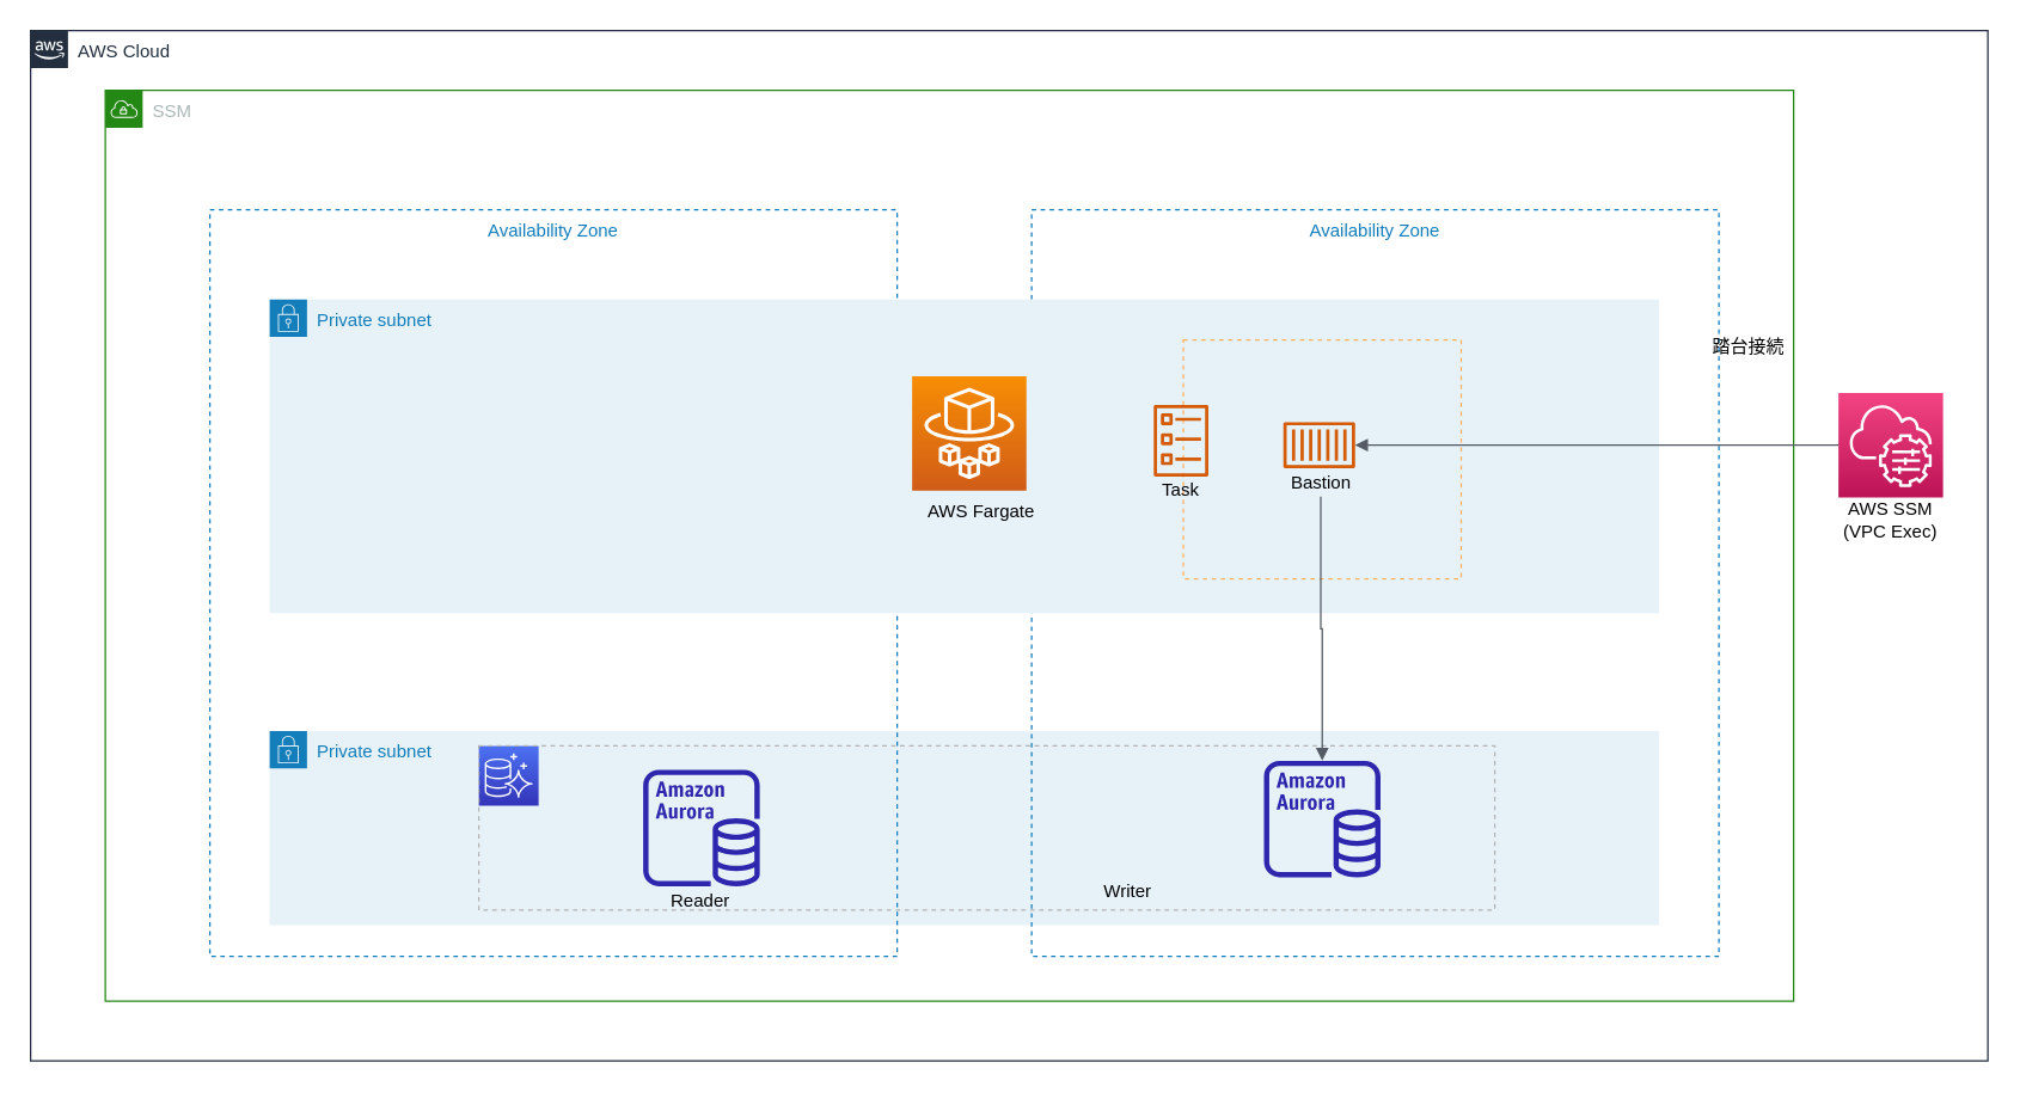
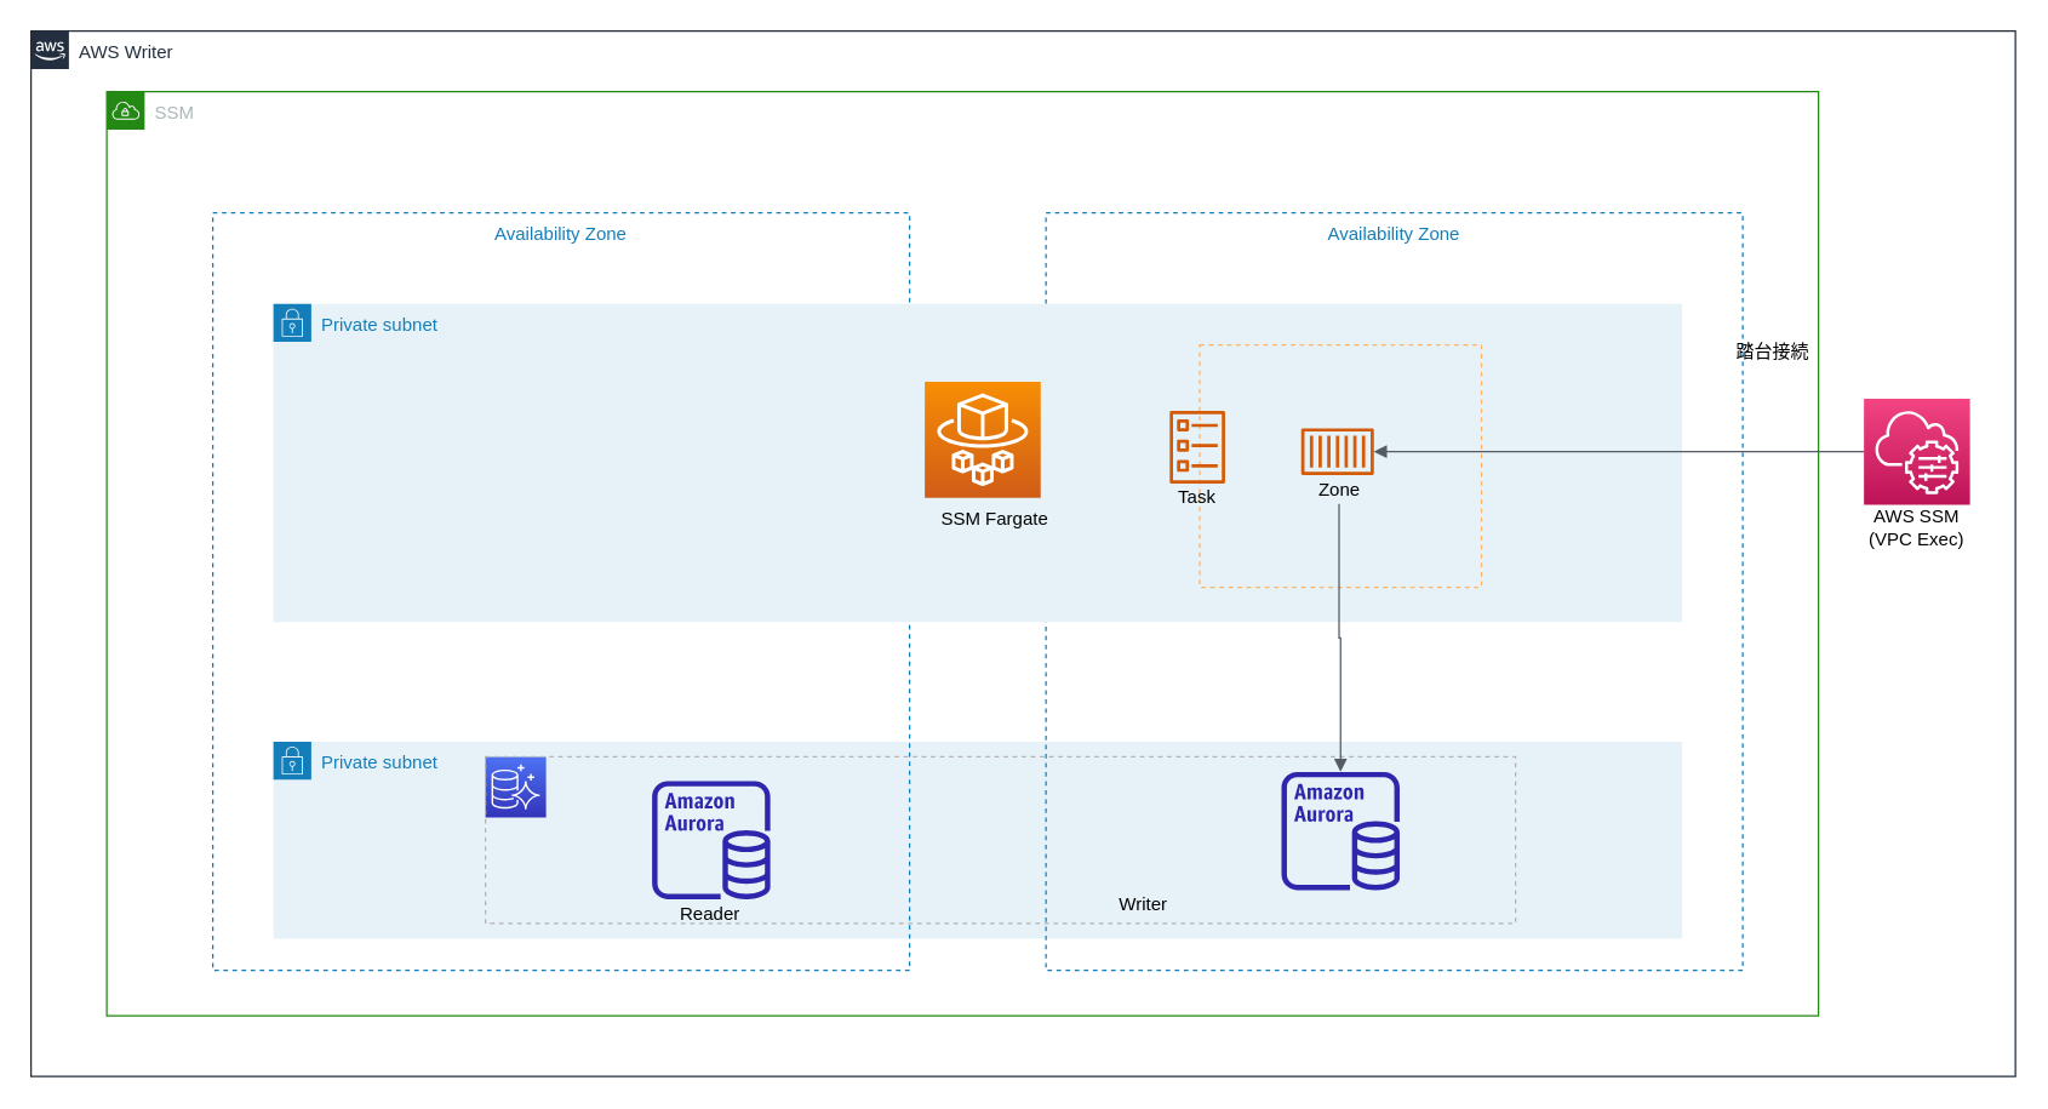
- <mxCell id="2" value="AWS Cloud" style="points=[[0,0],[0.25,0],[0.5,0],[0.75,0],[1,0],[1,0.25],[1,0.5],[1,0.75],[1,1],[0.75,1],[0.5,1],[0.25,1],[0,1],[0,0.75],[0,0.5],[0,0.25]];outlineConnect=0;gradientColor=none;html=1;whiteSpace=wrap;fontSize=12;fontStyle=0;container=1;pointerEvents=0;collapsible=0;recursiveResize=0;shape=mxgraph.aws4.group;grIcon=mxgraph.aws4.group_aws_cloud_alt;strokeColor=#232F3E;fillColor=none;verticalAlign=top;align=left;spacingLeft=30;fontColor=#232F3E;dashed=0;" parent="1" vertex="1"><mxGeometry x="20" y="20" width="1310" height="690" as="geometry" /></mxCell>
+ <mxCell id="2" value="AWS Writer" style="points=[[0,0],[0.25,0],[0.5,0],[0.75,0],[1,0],[1,0.25],[1,0.5],[1,0.75],[1,1],[0.75,1],[0.5,1],[0.25,1],[0,1],[0,0.75],[0,0.5],[0,0.25]];outlineConnect=0;gradientColor=none;html=1;whiteSpace=wrap;fontSize=12;fontStyle=0;container=1;pointerEvents=0;collapsible=0;recursiveResize=0;shape=mxgraph.aws4.group;grIcon=mxgraph.aws4.group_aws_cloud_alt;strokeColor=#232F3E;fillColor=none;verticalAlign=top;align=left;spacingLeft=30;fontColor=#232F3E;dashed=0;" parent="1" vertex="1"><mxGeometry x="20" y="20" width="1310" height="690" as="geometry" /></mxCell>
- <mxCell id="23" value="Bastion" style="text;html=1;strokeColor=none;fillColor=none;align=center;verticalAlign=middle;whiteSpace=wrap;rounded=0;" parent="21" vertex="1"><mxGeometry x="-17" y="31" width="110" height="19" as="geometry" /></mxCell>
+ <mxCell id="23" value="Zone" style="text;html=1;strokeColor=none;fillColor=none;align=center;verticalAlign=middle;whiteSpace=wrap;rounded=0;" parent="21" vertex="1"><mxGeometry x="-17" y="31" width="110" height="19" as="geometry" /></mxCell>
- <mxCell id="18" value="AWS Fargate" style="text;html=1;strokeColor=none;fillColor=none;align=center;verticalAlign=middle;whiteSpace=wrap;rounded=0;" parent="16" vertex="1"><mxGeometry y="76.5" width="93" height="28.25" as="geometry" /></mxCell>
+ <mxCell id="18" value="SSM Fargate" style="text;html=1;strokeColor=none;fillColor=none;align=center;verticalAlign=middle;whiteSpace=wrap;rounded=0;" parent="16" vertex="1"><mxGeometry y="76.5" width="93" height="28.25" as="geometry" /></mxCell>
